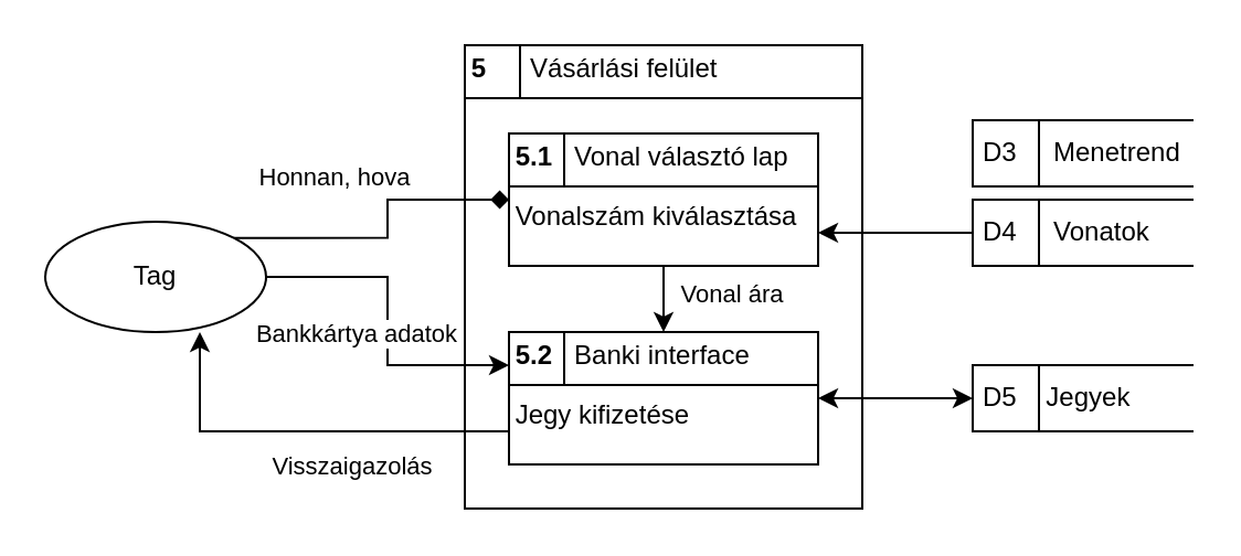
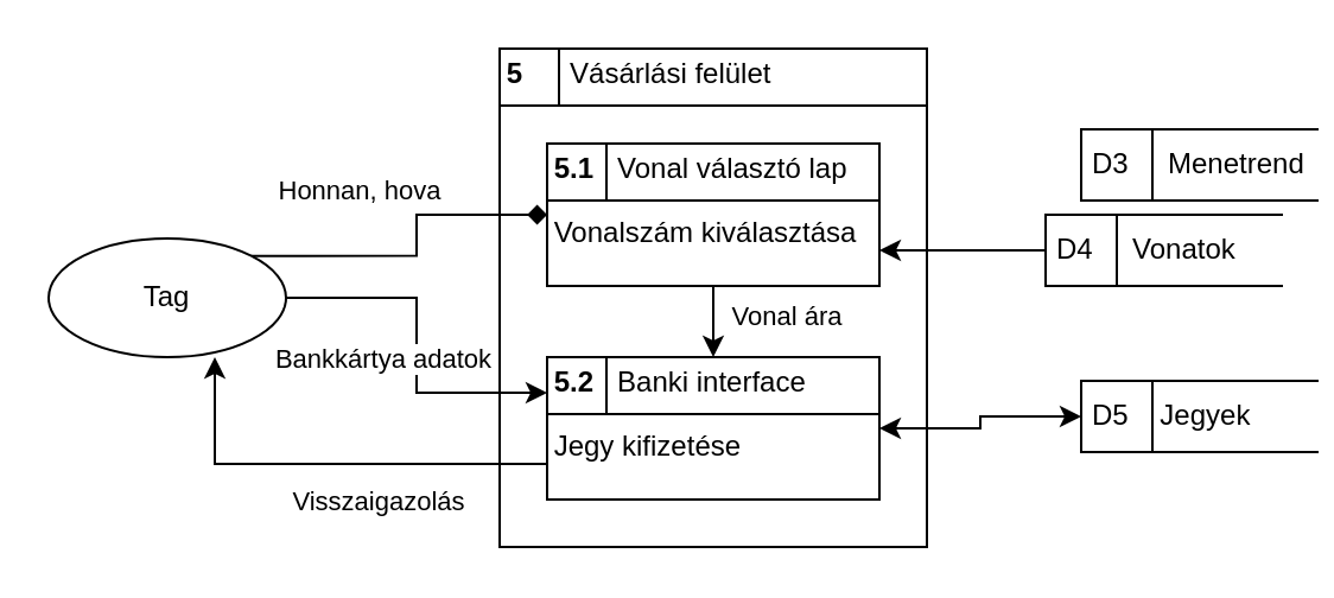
- <mxCell id="10" value="D3&amp;nbsp; &amp;nbsp; &amp;nbsp;Menetrend" style="html=1;dashed=0;whiteSpace=wrap;shape=mxgraph.dfd.dataStoreID;align=left;spacingLeft=3;points=[[0,0],[0.5,0],[1,0],[0,0.5],[1,0.5],[0,1],[0.5,1],[1,1]];" vertex="1" parent="1"><mxGeometry x="440" y="54" width="100" height="30" as="geometry" /></mxCell>
+ <mxCell id="10" value="D3&amp;nbsp; &amp;nbsp; &amp;nbsp;Menetrend" style="html=1;dashed=0;whiteSpace=wrap;shape=mxgraph.dfd.dataStoreID;align=left;spacingLeft=3;points=[[0,0],[0.5,0],[1,0],[0,0.5],[1,0.5],[0,1],[0.5,1],[1,1]];" vertex="1" parent="1"><mxGeometry x="455" y="54" width="100" height="30" as="geometry" /></mxCell>
- <mxCell id="14" value="D5&amp;nbsp; &amp;nbsp; Jegyek" style="html=1;dashed=0;whiteSpace=wrap;shape=mxgraph.dfd.dataStoreID;align=left;spacingLeft=3;points=[[0,0],[0.5,0],[1,0],[0,0.5],[1,0.5],[0,1],[0.5,1],[1,1]];" vertex="1" parent="1"><mxGeometry x="440" y="165" width="100" height="30" as="geometry" /></mxCell>
+ <mxCell id="14" value="D5&amp;nbsp; &amp;nbsp; Jegyek" style="html=1;dashed=0;whiteSpace=wrap;shape=mxgraph.dfd.dataStoreID;align=left;spacingLeft=3;points=[[0,0],[0.5,0],[1,0],[0,0.5],[1,0.5],[0,1],[0.5,1],[1,1]];" vertex="1" parent="1"><mxGeometry x="455" y="160" width="100" height="30" as="geometry" /></mxCell>
